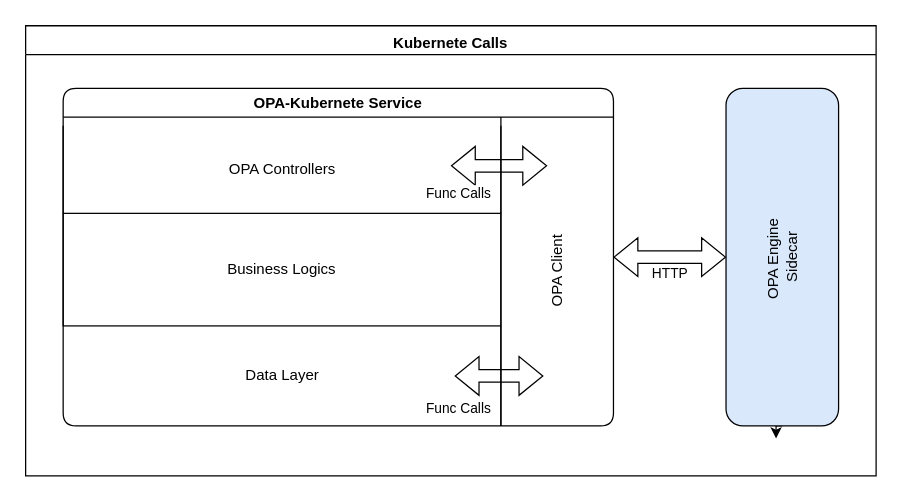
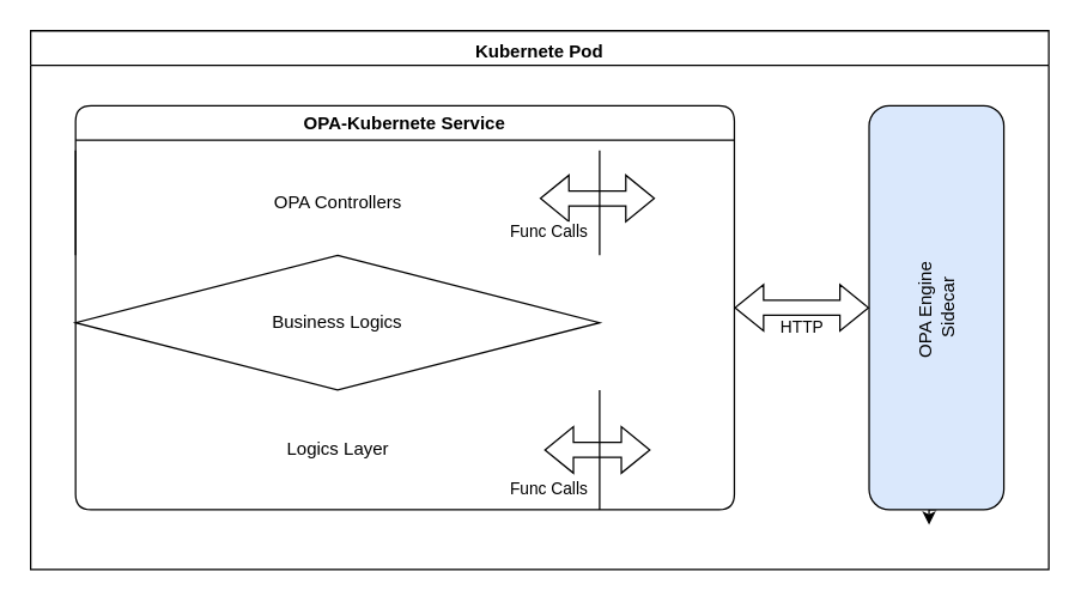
- <mxCell id="2" value="Kubernete Calls" style="swimlane;whiteSpace=wrap;html=1;verticalAlign=top;" vertex="1" parent="1"><mxGeometry x="20" y="20" width="680" height="360" as="geometry" /></mxCell>
+ <mxCell id="2" value="Kubernete Pod" style="swimlane;whiteSpace=wrap;html=1;verticalAlign=top;" vertex="1" parent="1"><mxGeometry x="20" y="20" width="680" height="360" as="geometry" /></mxCell>
- <mxCell id="6" value="Business Logics" style="rounded=0;whiteSpace=wrap;html=1;fillColor=none;" vertex="1" parent="4"><mxGeometry y="100" width="350" height="90" as="geometry" /></mxCell>
+ <mxCell id="6" value="Business Logics" style="rhombus;whiteSpace=wrap;html=1;fillColor=none;" vertex="1" parent="4"><mxGeometry y="100" width="350" height="90" as="geometry" /></mxCell>
- <mxCell id="9" value="OPA Client" style="verticalLabelPosition=middle;verticalAlign=middle;html=1;shape=mxgraph.basic.rect;fillColor2=none;strokeWidth=1;size=20;indent=5;top=0;bottom=0;right=0;labelPosition=center;align=center;horizontal=0;topRightStyle=rounded;bottomRightStyle=rounded;fillColor=none;" vertex="1" parent="4"><mxGeometry x="350" y="23" width="90" height="247" as="geometry" /></mxCell>
- <mxCell id="10" value="Data Layer" style="verticalLabelPosition=middle;verticalAlign=middle;html=1;shape=mxgraph.basic.rect;fillColor2=none;strokeWidth=1;size=20;indent=5;bottom=0;top=0;labelPosition=center;align=center;bottomLeftStyle=rounded;fillColor=none;left=0;" vertex="1" parent="4"><mxGeometry y="190" width="350" height="80" as="geometry" /></mxCell>
+ <mxCell id="10" value="Logics Layer" style="verticalLabelPosition=middle;verticalAlign=middle;html=1;shape=mxgraph.basic.rect;fillColor2=none;strokeWidth=1;size=20;indent=5;bottom=0;top=0;labelPosition=center;align=center;bottomLeftStyle=rounded;fillColor=none;left=0;" vertex="1" parent="4"><mxGeometry y="190" width="350" height="80" as="geometry" /></mxCell>
